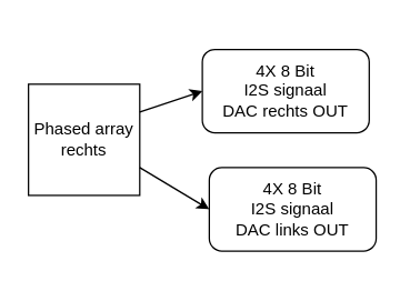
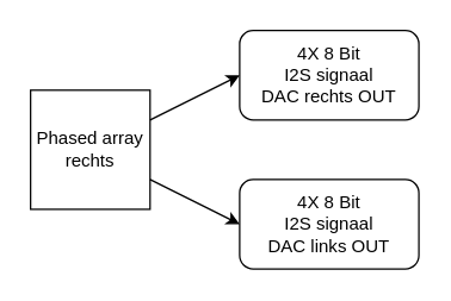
- <mxCell id="3" value="4X 8 Bit&lt;br&gt;I2S signaal&lt;br&gt;DAC rechts OUT" style="rounded=1;whiteSpace=wrap;html=1;" vertex="1" parent="1"><mxGeometry x="145" y="35" width="120" height="60" as="geometry" /></mxCell>
+ <mxCell id="3" value="4X 8 Bit&lt;br&gt;I2S signaal&lt;br&gt;DAC rechts OUT" style="rounded=1;whiteSpace=wrap;html=1;" vertex="1" parent="1"><mxGeometry x="160" y="20" width="120" height="60" as="geometry" /></mxCell>
- <mxCell id="4" value="4X 8 Bit&lt;br&gt;I2S signaal&lt;br&gt;DAC links OUT" style="rounded=1;whiteSpace=wrap;html=1;" vertex="1" parent="1"><mxGeometry x="150" y="120" width="120" height="60" as="geometry" /></mxCell>
+ <mxCell id="4" value="4X 8 Bit&lt;br&gt;I2S signaal&lt;br&gt;DAC links OUT" style="rounded=1;whiteSpace=wrap;html=1;" vertex="1" parent="1"><mxGeometry x="160" y="120" width="120" height="60" as="geometry" /></mxCell>
